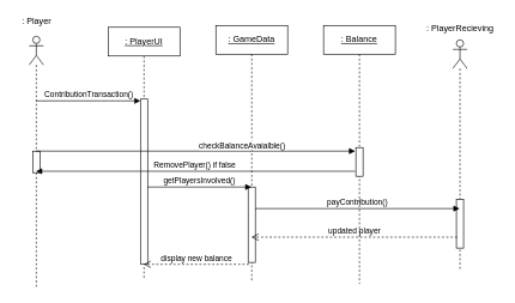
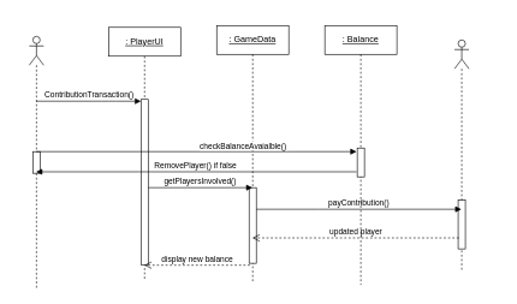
- <mxCell id="4" value=": Player" style="text;html=1;align=center;verticalAlign=middle;resizable=0;points=[];autosize=1;" parent="1" vertex="1"><mxGeometry x="20" y="20" width="60" height="20" as="geometry" /></mxCell>
- <mxCell id="14" value=": PlayerRecieving" style="text;html=1;align=center;verticalAlign=middle;resizable=0;points=[];autosize=1;" parent="1" vertex="1"><mxGeometry x="585" y="30" width="110" height="20" as="geometry" /></mxCell>
